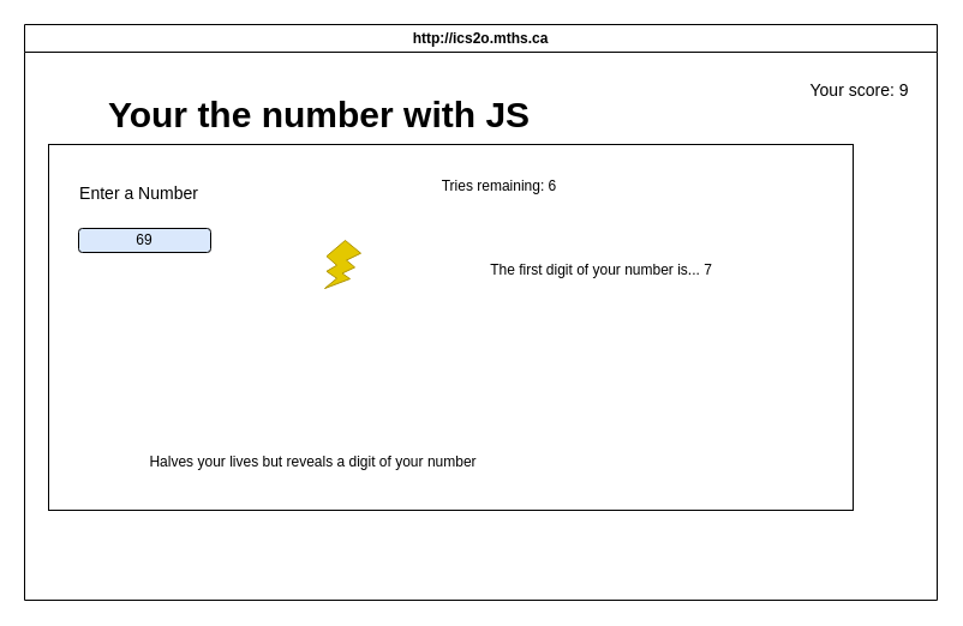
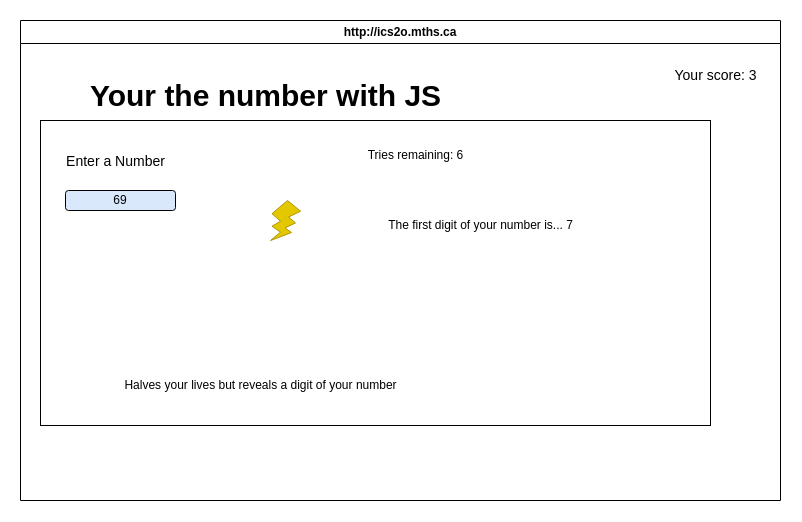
- <mxCell id="6" value="Your score: 9" style="text;html=1;align=center;verticalAlign=middle;resizable=0;points=[];autosize=1;strokeColor=none;fillColor=none;fontSize=14;" parent="2" vertex="1"><mxGeometry x="640" y="40" width="110" height="30" as="geometry" /></mxCell>
+ <mxCell id="6" value="Your score: 3" style="text;html=1;align=center;verticalAlign=middle;resizable=0;points=[];autosize=1;strokeColor=none;fillColor=none;fontSize=14;" parent="2" vertex="1"><mxGeometry x="640" y="40" width="110" height="30" as="geometry" /></mxCell>
- <mxCell id="9" value="The first digit of your number is... 7" style="text;html=1;align=center;verticalAlign=middle;resizable=0;points=[];autosize=1;strokeColor=none;fillColor=none;" vertex="1" parent="2"><mxGeometry x="375" y="190" width="210" height="30" as="geometry" /></mxCell>
+ <mxCell id="9" value="The first digit of your number is... 7" style="text;html=1;align=center;verticalAlign=middle;resizable=0;points=[];autosize=1;strokeColor=none;fillColor=none;" vertex="1" parent="2"><mxGeometry x="355" y="190" width="210" height="30" as="geometry" /></mxCell>
